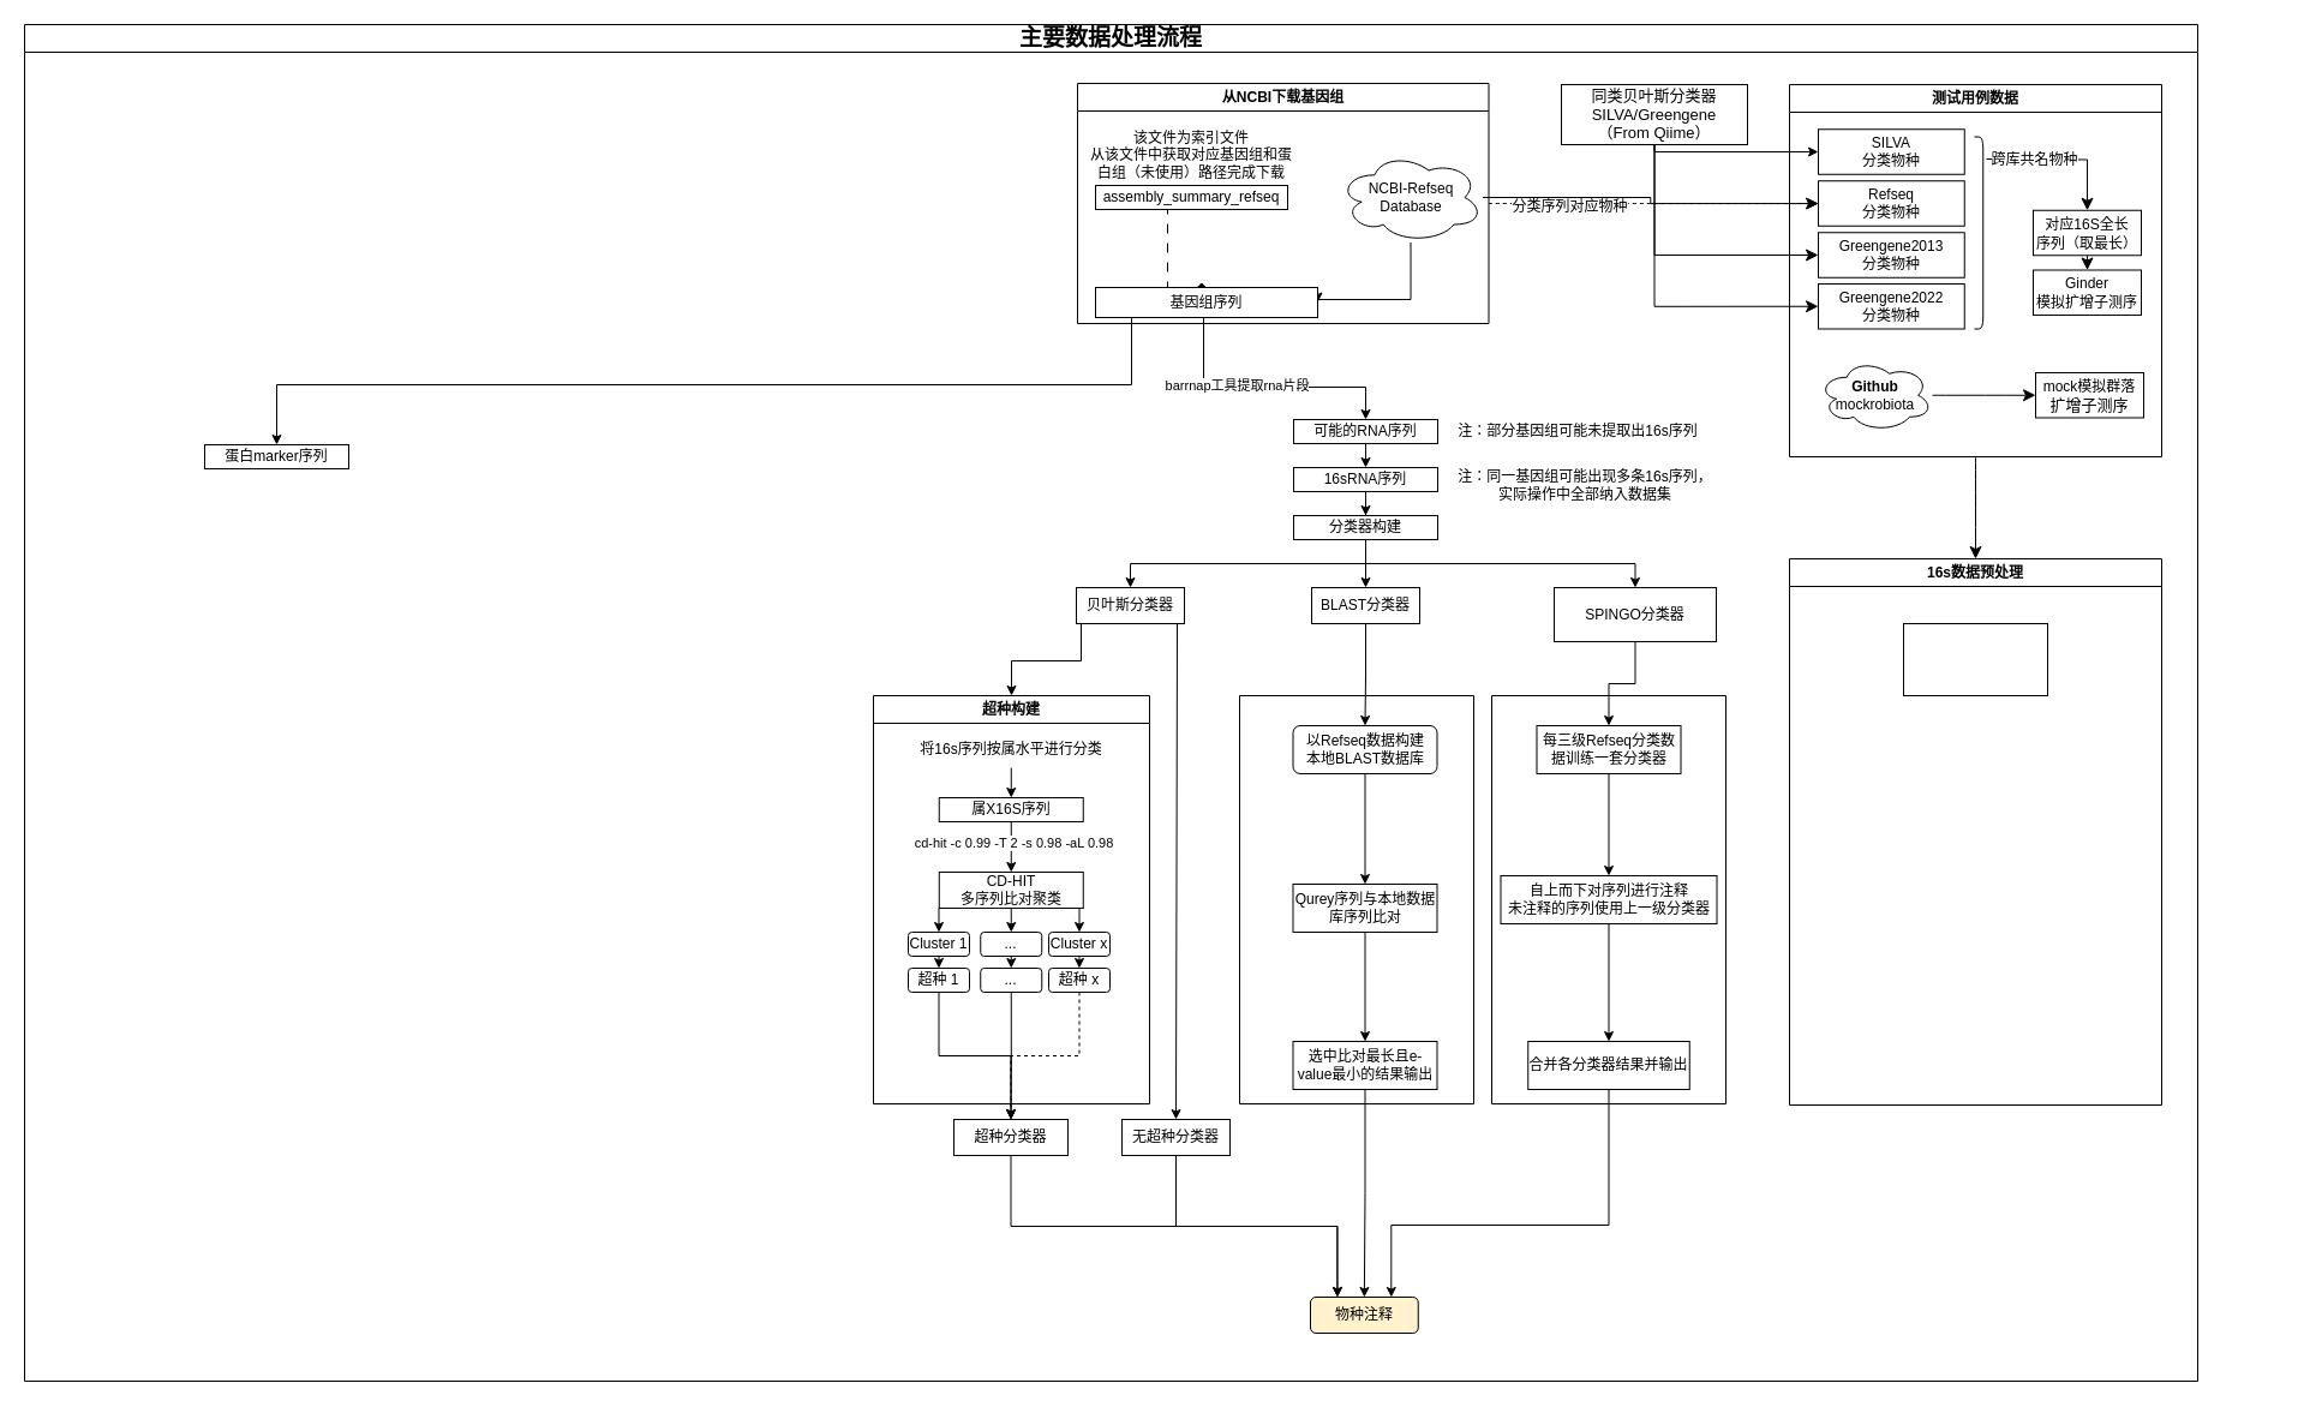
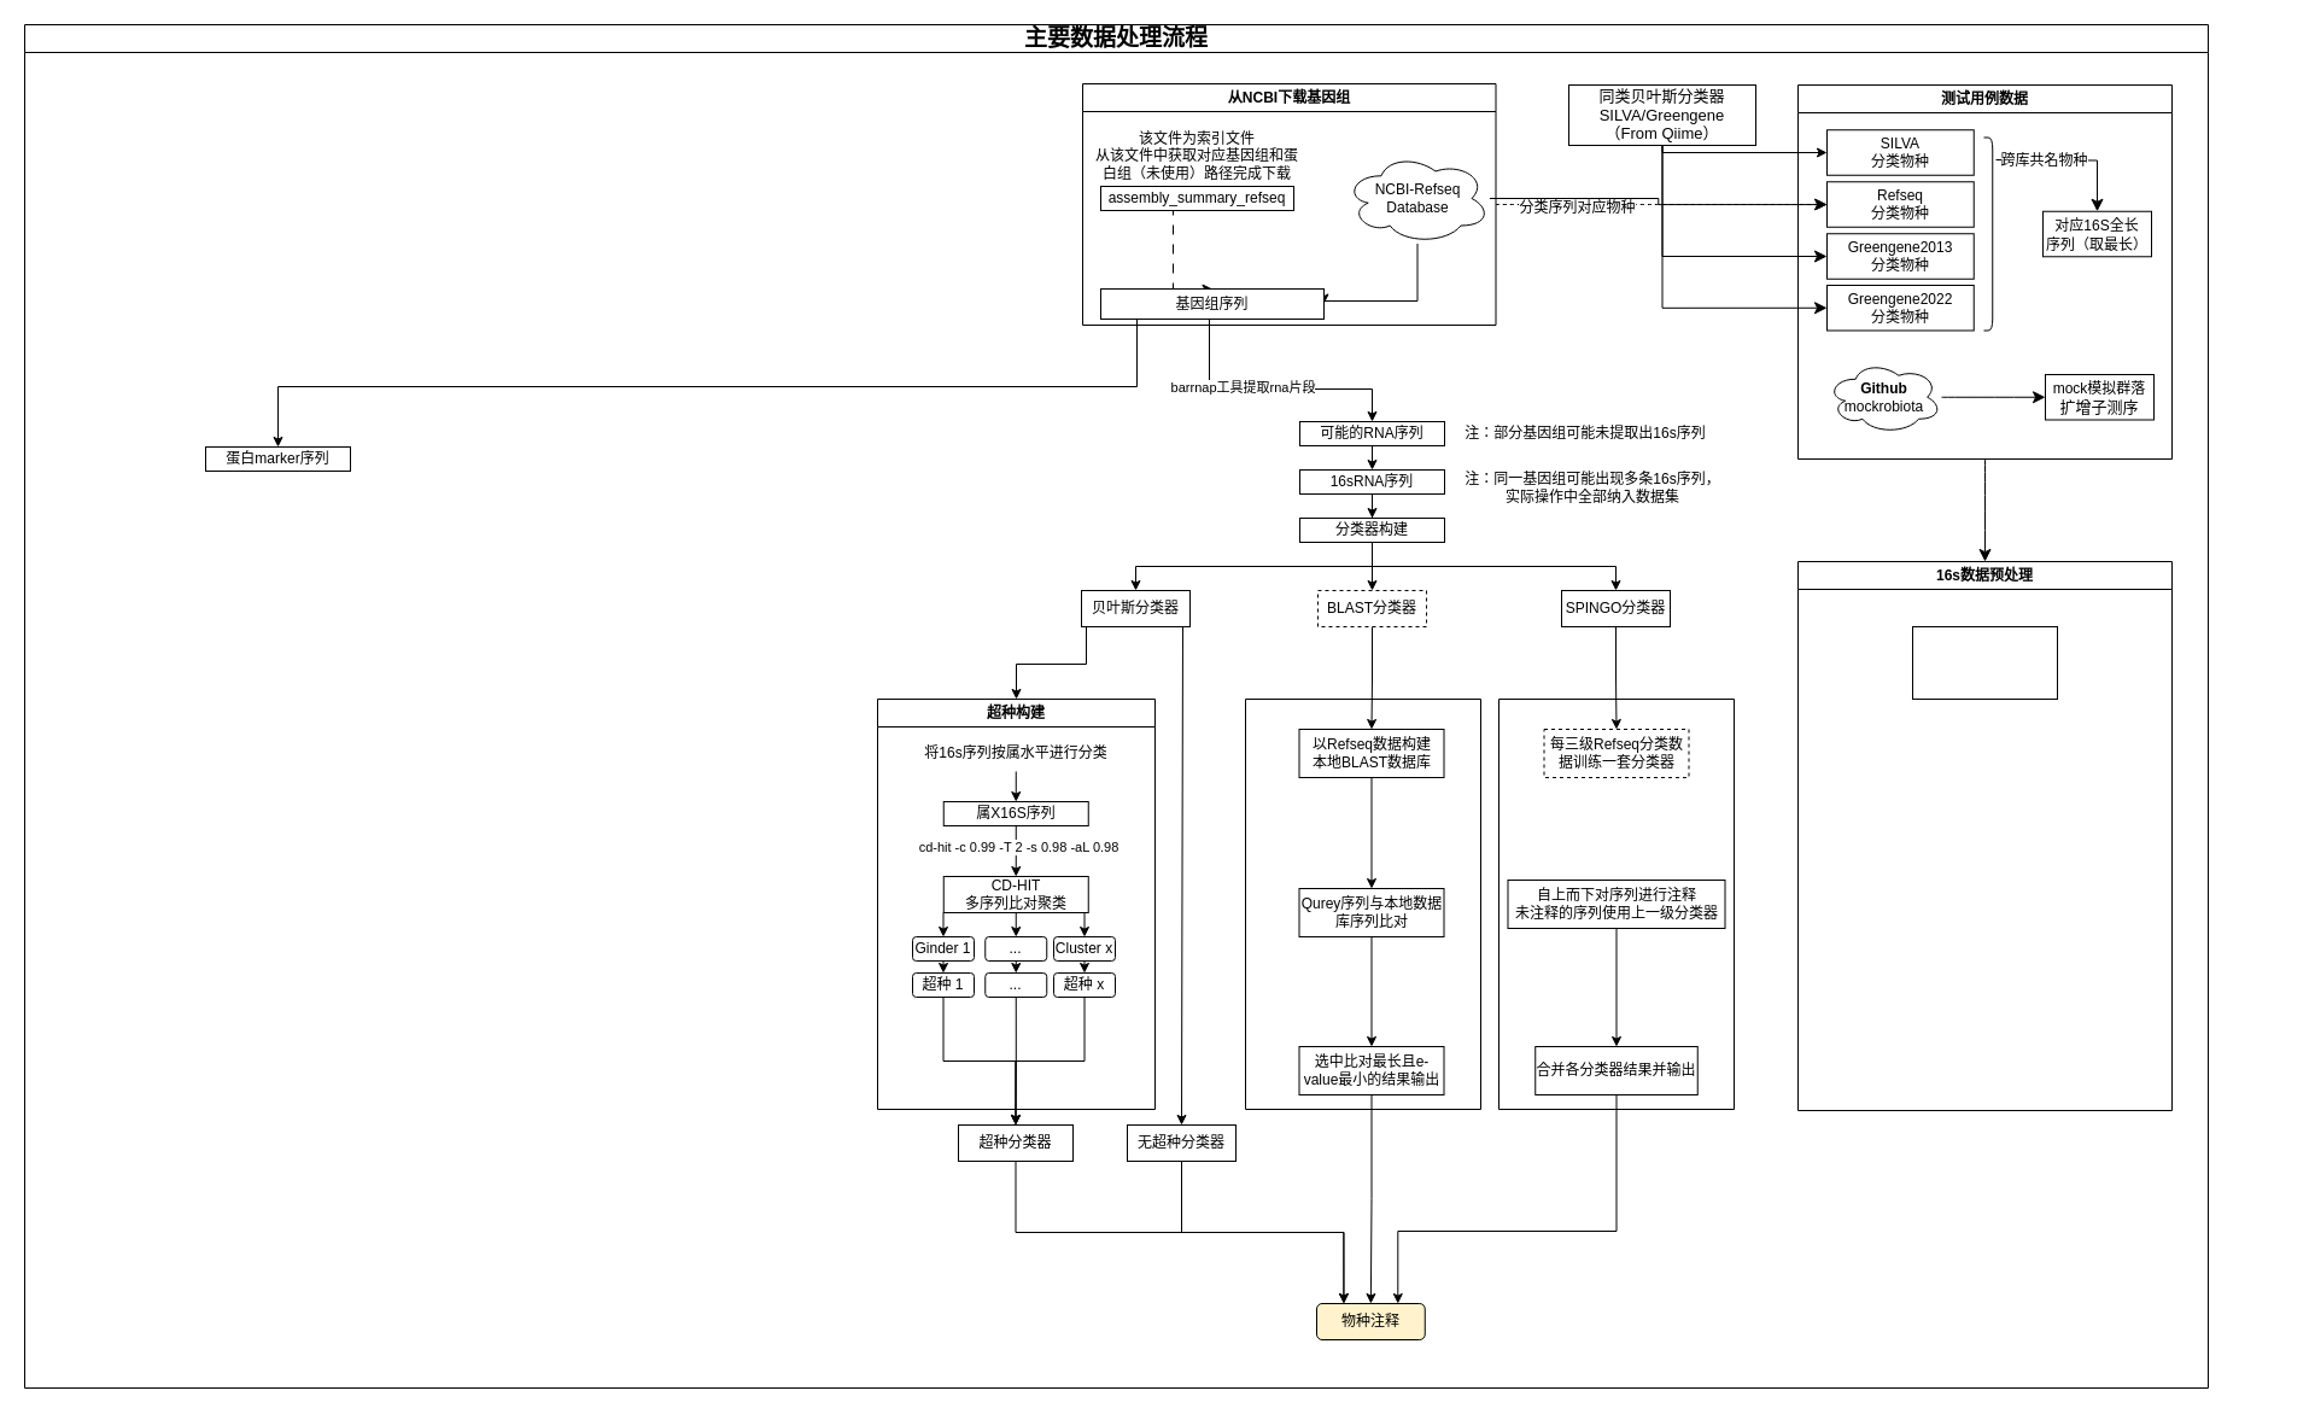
- <mxCell id="22" style="edgeStyle=none;curved=1;rounded=0;orthogonalLoop=1;jettySize=auto;html=1;exitX=0.5;exitY=1;exitDx=0;exitDy=0;entryX=0.5;entryY=0;entryDx=0;entryDy=0;fontSize=12;startSize=8;endSize=8;" parent="10" source="23" target="18" edge="1"><mxGeometry relative="1" as="geometry" /></mxCell>
- <mxCell id="35" style="edgeStyle=orthogonalEdgeStyle;rounded=0;orthogonalLoop=1;jettySize=auto;html=1;exitX=0.5;exitY=1;exitDx=0;exitDy=0;entryX=0.5;entryY=0;entryDx=0;entryDy=0;dashed=1;dashPattern=8 8;endArrow=diamond;" parent="31" source="36" target="37" edge="1"><mxGeometry relative="1" as="geometry"><Array as="points"><mxPoint x="75" y="105" /></Array></mxGeometry></mxCell>
+ <mxCell id="35" style="edgeStyle=orthogonalEdgeStyle;rounded=0;orthogonalLoop=1;jettySize=auto;html=1;exitX=0.5;exitY=1;exitDx=0;exitDy=0;entryX=0.5;entryY=0;entryDx=0;entryDy=0;dashed=1;dashPattern=8 8;" parent="31" source="36" target="37" edge="1"><mxGeometry relative="1" as="geometry"><Array as="points"><mxPoint x="75" y="105" /></Array></mxGeometry></mxCell>
- <mxCell id="18" value="&lt;font style=&quot;font-size: 12px;&quot;&gt;Ginder&lt;br&gt;模拟扩增子测序&lt;/font&gt;" style="rounded=0;whiteSpace=wrap;html=1;fontSize=13;" parent="10" vertex="1"><mxGeometry x="180" y="122" width="90" height="37.5" as="geometry" /></mxCell>
- <mxCell id="66" value="BLAST分类器" style="rounded=0;whiteSpace=wrap;html=1;" vertex="1" parent="30"><mxGeometry x="365" y="420" width="90" height="30" as="geometry" /></mxCell>
+ <mxCell id="66" value="BLAST分类器" style="rounded=0;whiteSpace=wrap;html=1;dashed=1;" vertex="1" parent="30"><mxGeometry x="365" y="420" width="90" height="30" as="geometry" /></mxCell>
- <mxCell id="67" value="SPINGO分类器" style="rounded=0;whiteSpace=wrap;html=1;" vertex="1" parent="30"><mxGeometry x="567" y="420" width="135" height="45" as="geometry" /></mxCell>
+ <mxCell id="67" value="SPINGO分类器" style="rounded=0;whiteSpace=wrap;html=1;" vertex="1" parent="30"><mxGeometry x="567" y="420" width="90" height="30" as="geometry" /></mxCell>
- <mxCell id="86" value="以Refseq数据构建&lt;br&gt;本地BLAST数据库" style="whiteSpace=wrap;html=1;rounded=1;" vertex="1" parent="84"><mxGeometry x="44.5" y="25" width="120" height="40" as="geometry" /></mxCell>
+ <mxCell id="86" value="以Refseq数据构建&lt;br&gt;本地BLAST数据库" style="rounded=0;whiteSpace=wrap;html=1;" vertex="1" parent="84"><mxGeometry x="44.5" y="25" width="120" height="40" as="geometry" /></mxCell>
- <mxCell id="91" value="每三级Refseq分类数据训练一套分类器" style="rounded=0;whiteSpace=wrap;html=1;" vertex="1" parent="90"><mxGeometry x="37.5" y="25" width="120" height="40" as="geometry" /></mxCell>
+ <mxCell id="91" value="每三级Refseq分类数据训练一套分类器" style="rounded=0;whiteSpace=wrap;html=1;dashed=1;" vertex="1" parent="90"><mxGeometry x="37.5" y="25" width="120" height="40" as="geometry" /></mxCell>
- <mxCell id="94" style="edgeStyle=orthogonalEdgeStyle;rounded=0;orthogonalLoop=1;jettySize=auto;html=1;exitX=0.5;exitY=1;exitDx=0;exitDy=0;entryX=0.5;entryY=0;entryDx=0;entryDy=0;" edge="1" parent="90" source="91" target="93"><mxGeometry relative="1" as="geometry" /></mxCell>
- <mxCell id="54" value="Cluster 1" style="rounded=1;whiteSpace=wrap;html=1;" parent="43" vertex="1"><mxGeometry x="29" y="197" width="51" height="20" as="geometry" /></mxCell>
+ <mxCell id="54" value="Ginder 1" style="rounded=1;whiteSpace=wrap;html=1;" parent="43" vertex="1"><mxGeometry x="29" y="197" width="51" height="20" as="geometry" /></mxCell>
- <mxCell id="83" style="edgeStyle=orthogonalEdgeStyle;rounded=0;orthogonalLoop=1;jettySize=auto;html=1;exitX=0.5;exitY=1;exitDx=0;exitDy=0;entryX=0.5;entryY=0;entryDx=0;entryDy=0;dashed=1;" parent="30" source="61" target="71" edge="1"><mxGeometry relative="1" as="geometry"><mxPoint x="309" y="825" as="targetPoint" /></mxGeometry></mxCell>
+ <mxCell id="83" style="edgeStyle=orthogonalEdgeStyle;rounded=0;orthogonalLoop=1;jettySize=auto;html=1;exitX=0.5;exitY=1;exitDx=0;exitDy=0;entryX=0.5;entryY=0;entryDx=0;entryDy=0;" parent="30" source="61" target="71" edge="1"><mxGeometry relative="1" as="geometry"><mxPoint x="309" y="825" as="targetPoint" /></mxGeometry></mxCell>
